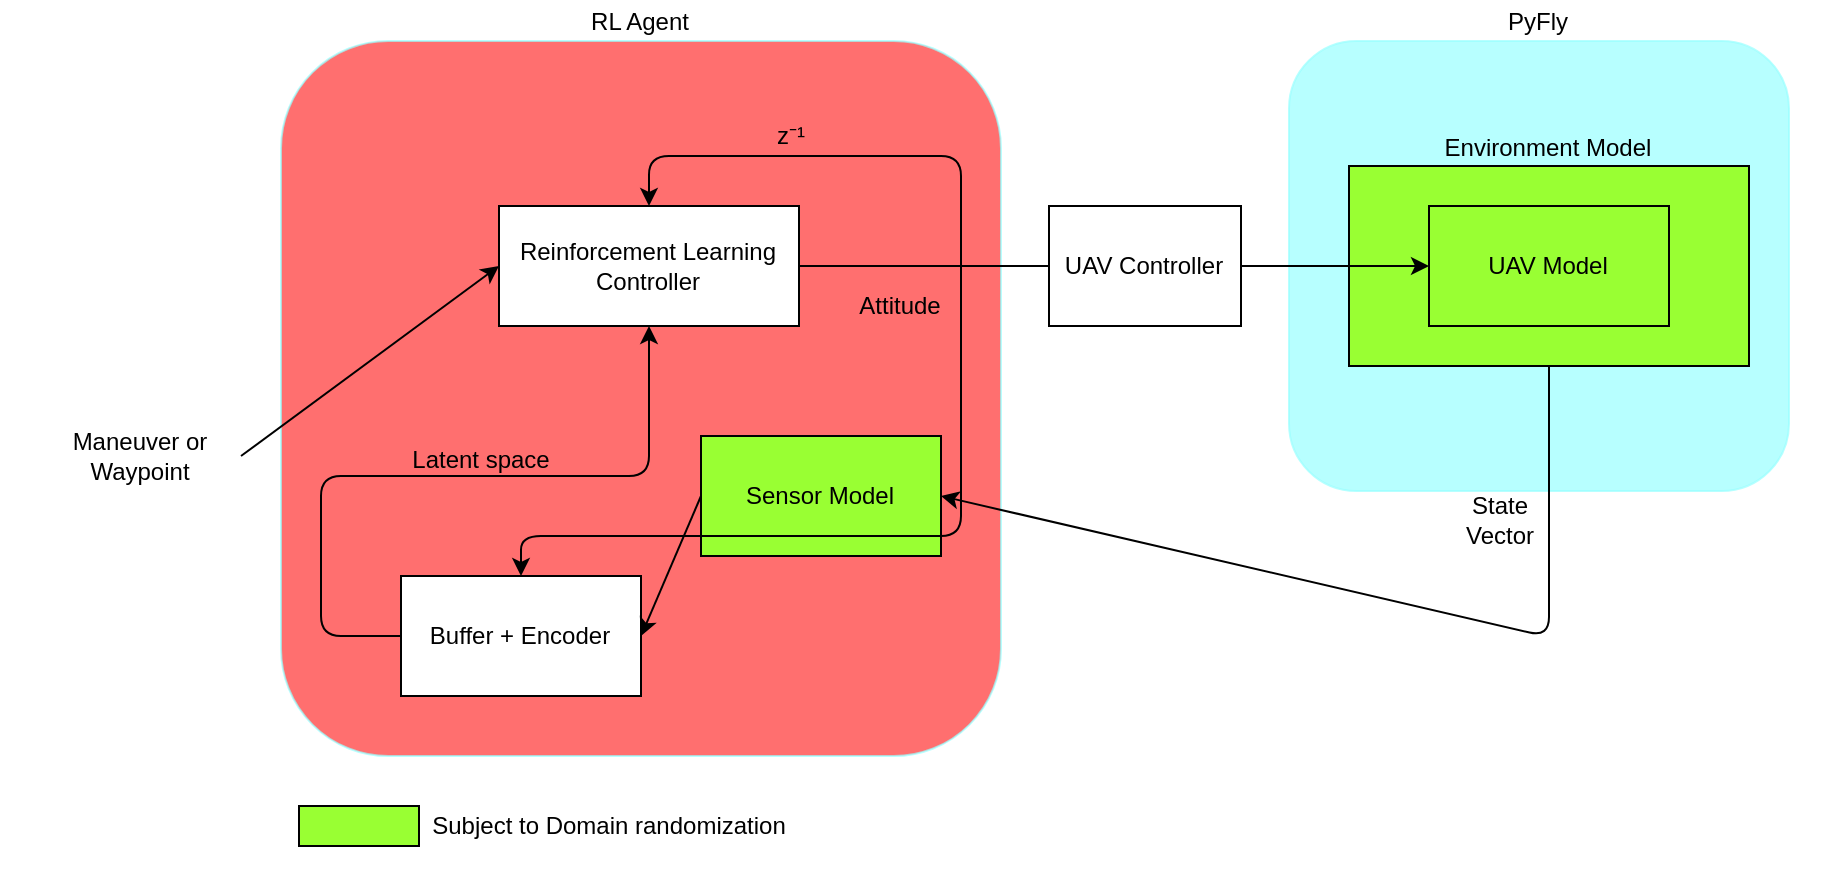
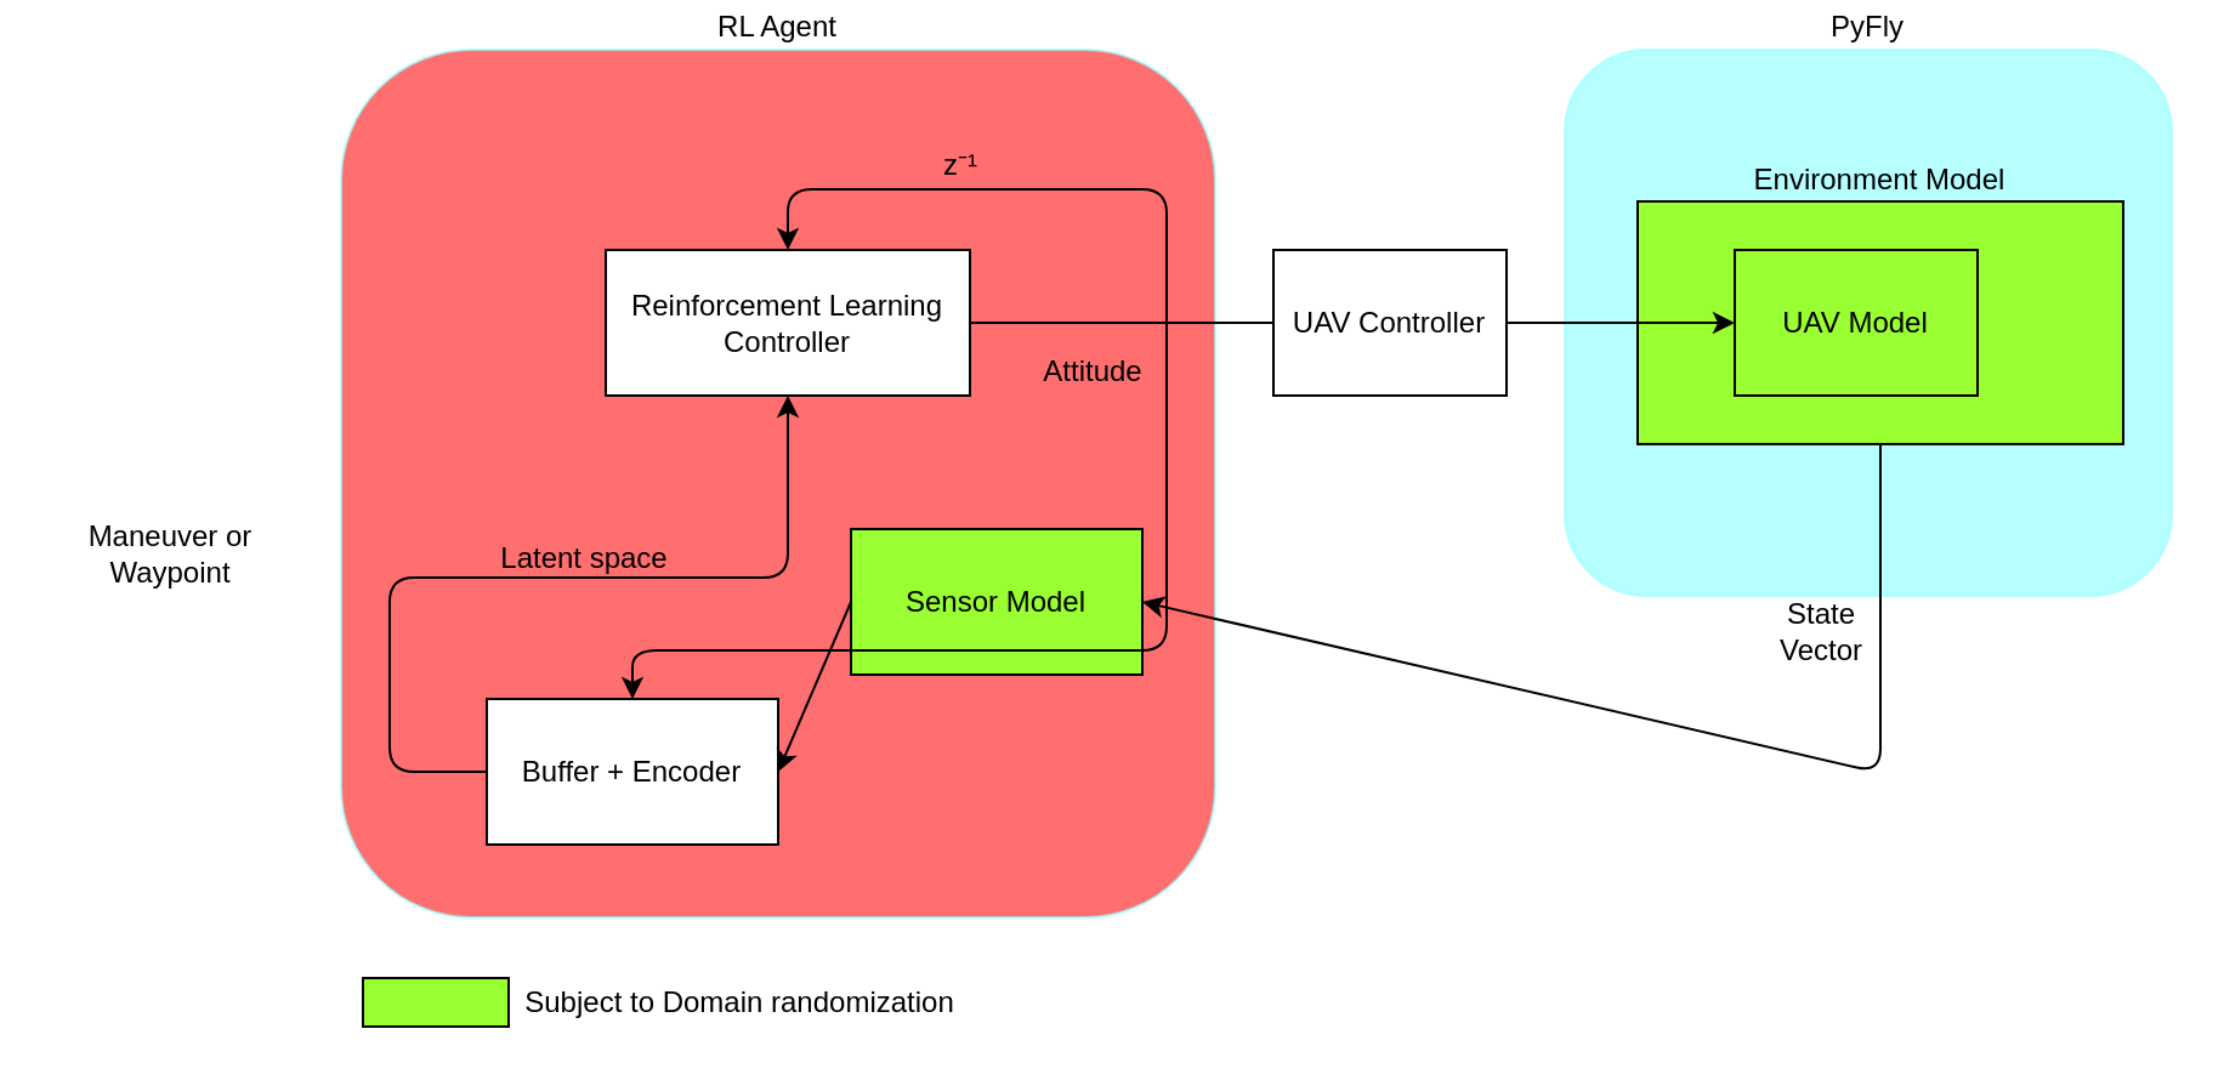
- <mxCell id="6" value="UAV Model " style="rounded=0;whiteSpace=wrap;html=1;fillColor=#99FF33;" vertex="1" parent="1"><mxGeometry x="714" y="102.5" width="120" height="60" as="geometry" /></mxCell>
+ <mxCell id="6" value="UAV Model " style="rounded=0;whiteSpace=wrap;html=1;fillColor=#99FF33;" vertex="1" parent="1"><mxGeometry x="714" y="102.5" width="100" height="60" as="geometry" /></mxCell>
- <mxCell id="9" value="" style="endArrow=classic;html=1;entryX=0;entryY=0.5;entryDx=0;entryDy=0;exitX=1;exitY=0.5;exitDx=0;exitDy=0;" edge="1" parent="1" source="10" target="4"><mxGeometry width="50" height="50" relative="1" as="geometry"><mxPoint x="50" y="132" as="sourcePoint" /><mxPoint x="130" y="132" as="targetPoint" /></mxGeometry></mxCell>
